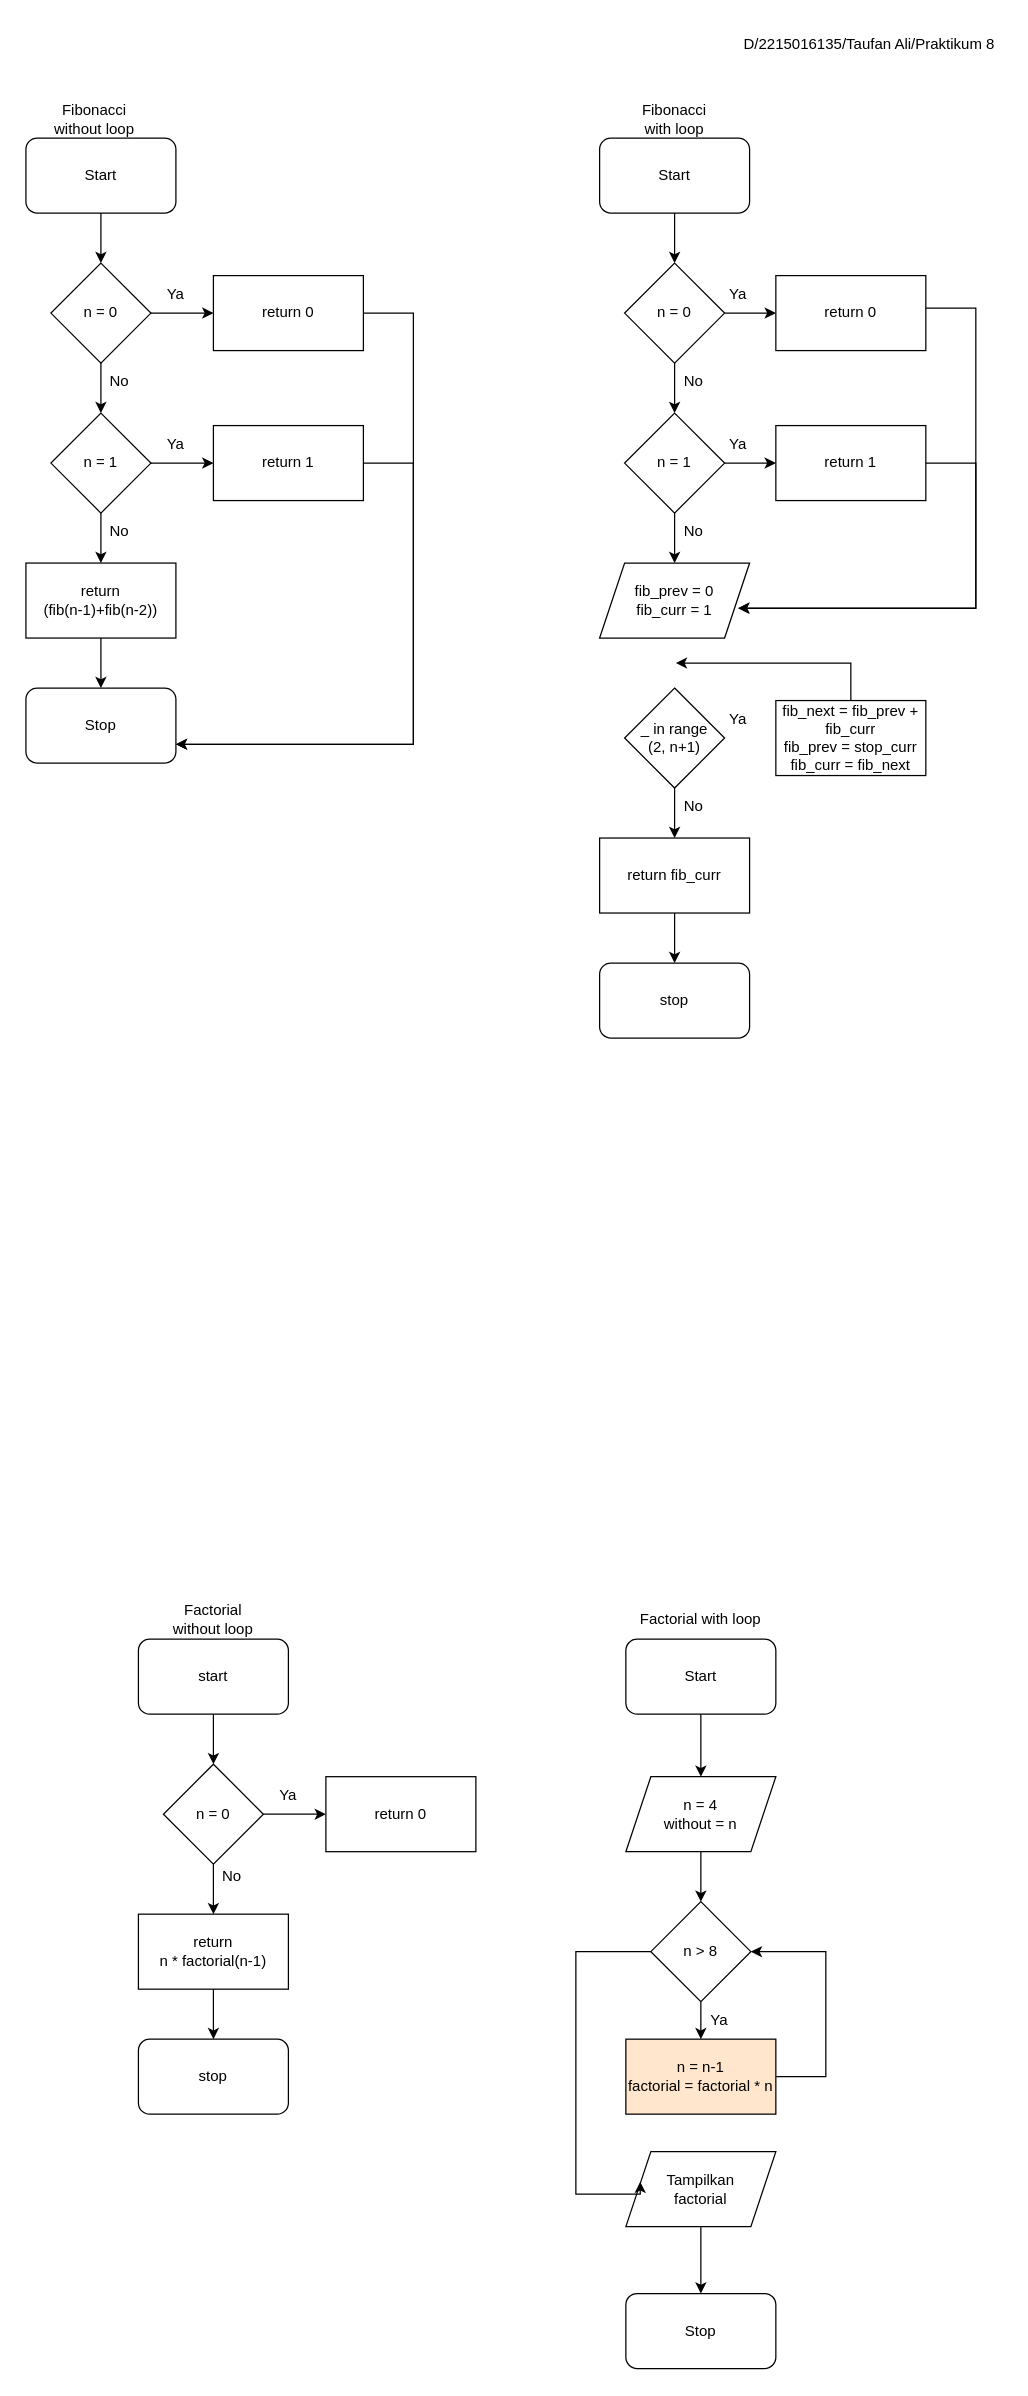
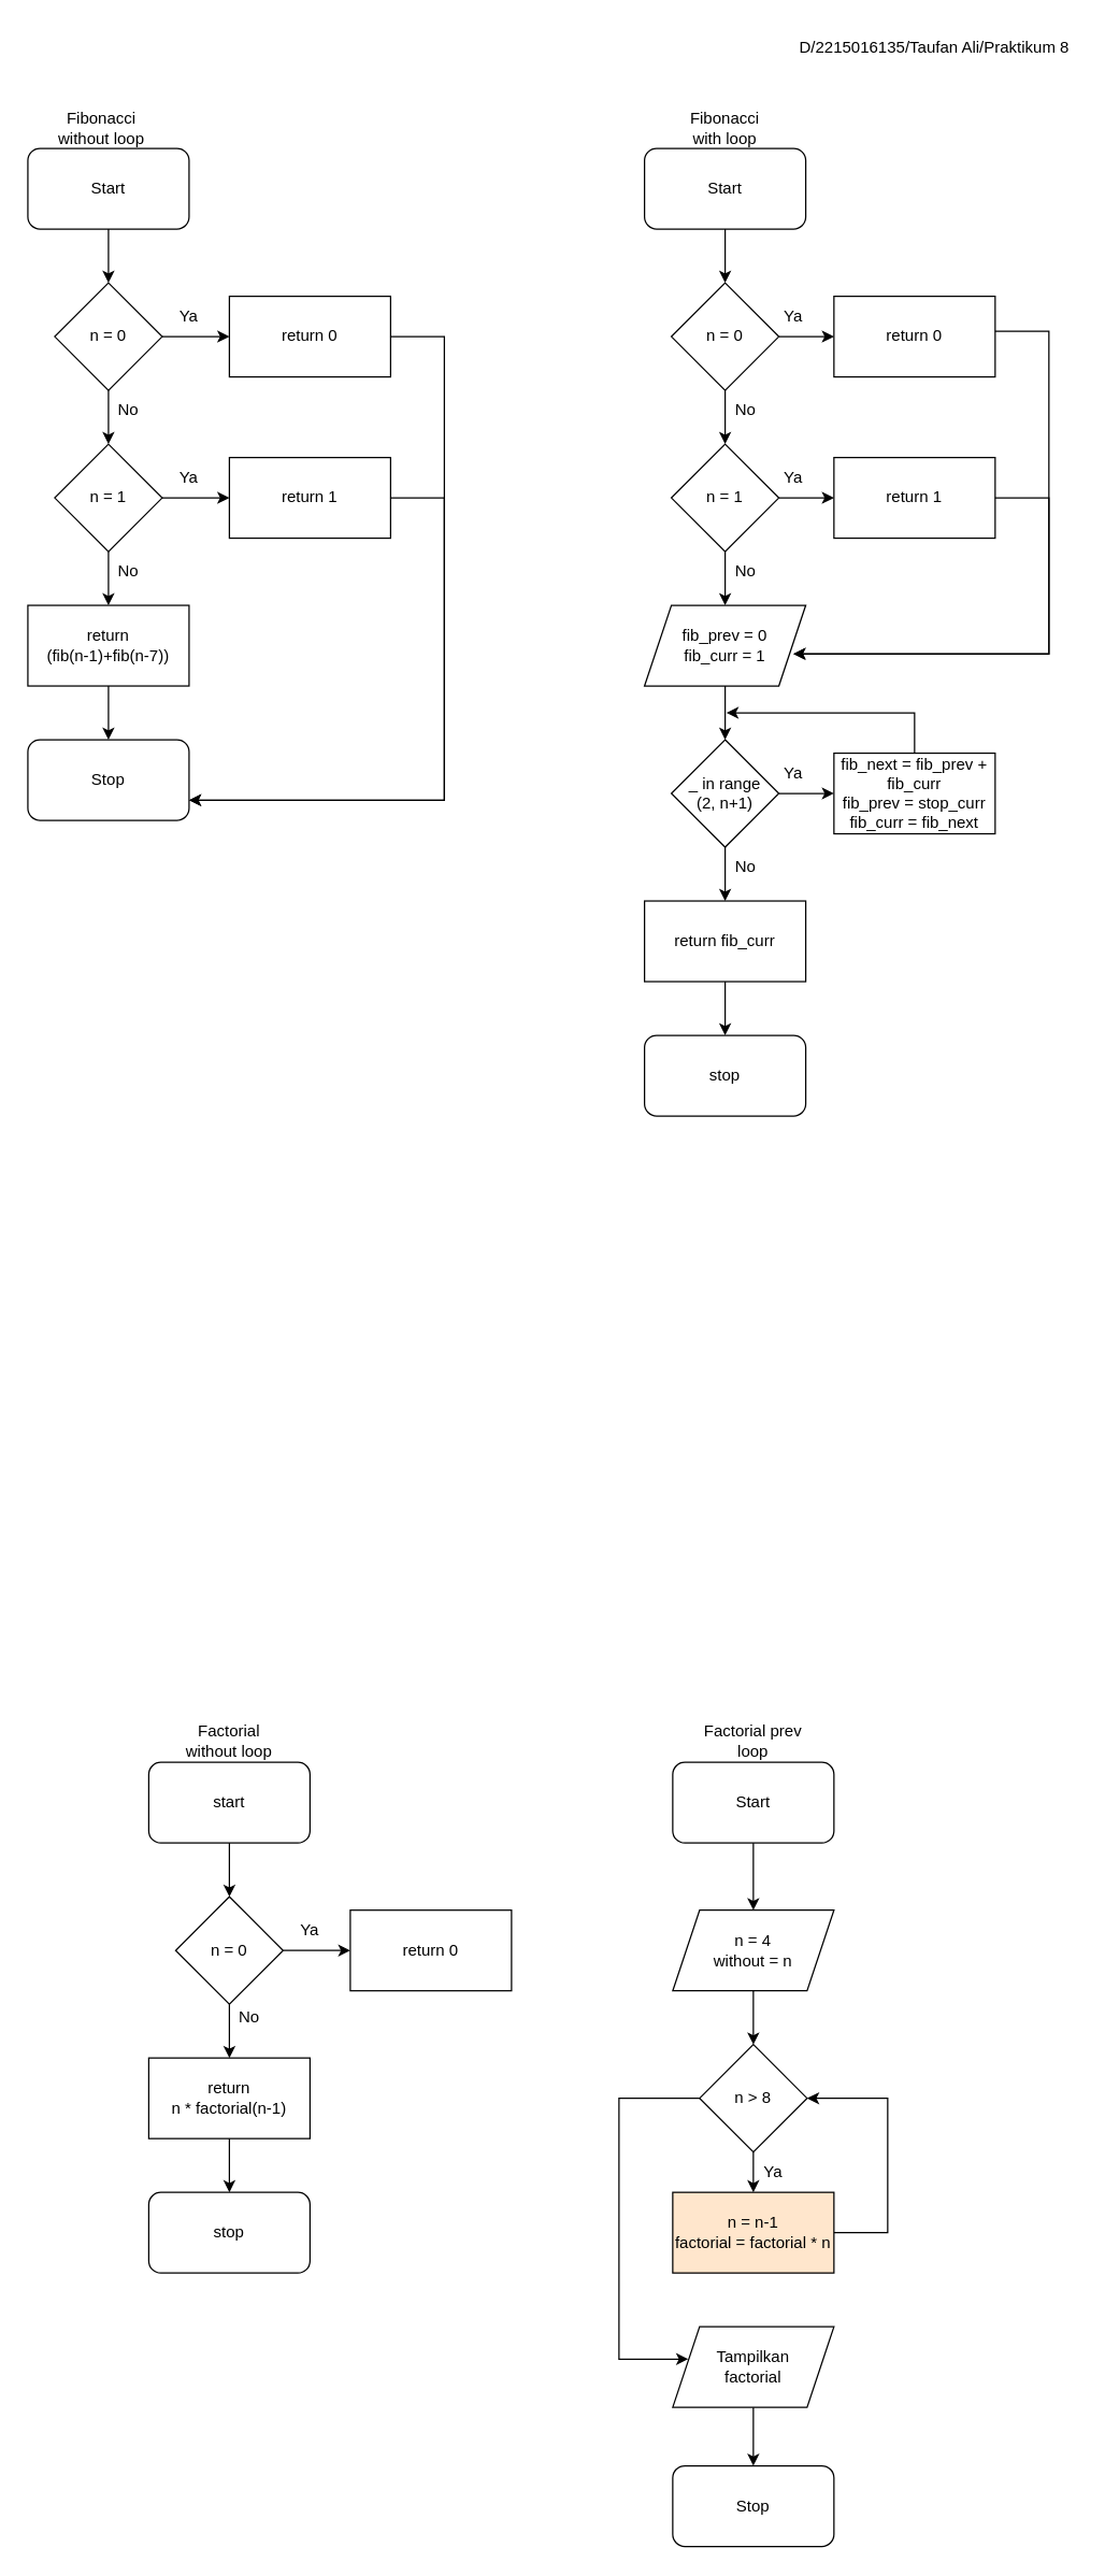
- <mxCell id="11" value="return&lt;br&gt;(fib(n-1)+fib(n-2))" style="rounded=0;whiteSpace=wrap;html=1;movable=1;resizable=1;rotatable=1;deletable=1;editable=1;locked=0;connectable=1;" vertex="1" parent="3"><mxGeometry y="370" width="120" height="60" as="geometry" /></mxCell>
+ <mxCell id="11" value="return&lt;br&gt;(fib(n-1)+fib(n-7))" style="rounded=0;whiteSpace=wrap;html=1;movable=1;resizable=1;rotatable=1;deletable=1;editable=1;locked=0;connectable=1;" vertex="1" parent="3"><mxGeometry y="370" width="120" height="60" as="geometry" /></mxCell>
+ <mxCell id="39" value="" style="edgeStyle=orthogonalEdgeStyle;rounded=0;orthogonalLoop=1;jettySize=auto;html=1;" edge="1" parent="2" source="35" target="38"><mxGeometry relative="1" as="geometry" /></mxCell>
+ <mxCell id="42" value="" style="edgeStyle=orthogonalEdgeStyle;rounded=0;orthogonalLoop=1;jettySize=auto;html=1;" edge="1" parent="2" source="38" target="41"><mxGeometry relative="1" as="geometry" /></mxCell>
- <mxCell id="80" value="Factorial with loop" style="text;html=1;strokeColor=none;fillColor=none;align=center;verticalAlign=middle;whiteSpace=wrap;rounded=0;" vertex="1" parent="54"><mxGeometry x="400" width="100" height="30" as="geometry" /></mxCell>
+ <mxCell id="80" value="Factorial prev loop" style="text;html=1;strokeColor=none;fillColor=none;align=center;verticalAlign=middle;whiteSpace=wrap;rounded=0;" vertex="1" parent="54"><mxGeometry x="400" width="100" height="30" as="geometry" /></mxCell>
- <mxCell id="76" value="Tampilkan&lt;br&gt;factorial" style="shape=parallelogram;perimeter=parallelogramPerimeter;whiteSpace=wrap;html=1;fixedSize=1;" vertex="1" parent="54"><mxGeometry x="390" y="441" width="120" height="60" as="geometry" /></mxCell>
+ <mxCell id="76" value="Tampilkan&lt;br&gt;factorial" style="shape=parallelogram;perimeter=parallelogramPerimeter;whiteSpace=wrap;html=1;fixedSize=1;" vertex="1" parent="54"><mxGeometry x="390" y="451" width="120" height="60" as="geometry" /></mxCell>
